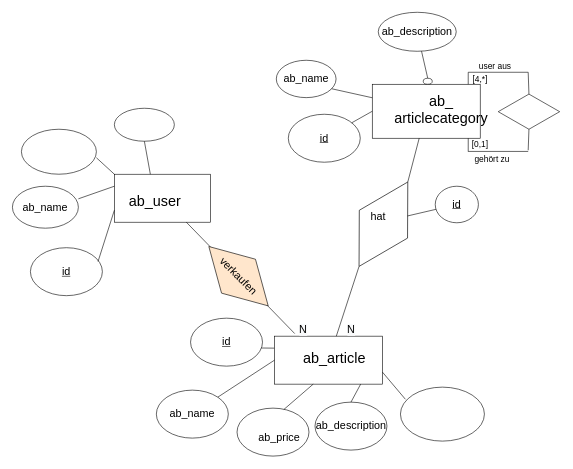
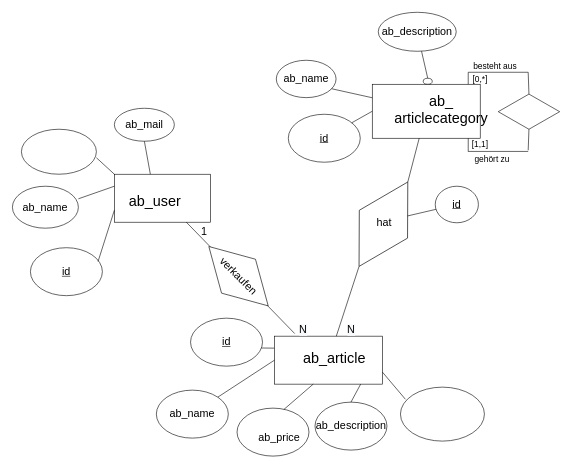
- <mxCell id="83" value="&lt;font style=&quot;font-size: 14px&quot;&gt;user aus&lt;/font&gt;" style="text;html=1;strokeColor=none;fillColor=none;align=center;verticalAlign=middle;whiteSpace=wrap;rounded=0;" vertex="1" parent="1"><mxGeometry x="780" y="100" width="90" height="20" as="geometry" /></mxCell>
+ <mxCell id="83" value="&lt;font style=&quot;font-size: 14px&quot;&gt;besteht aus&lt;/font&gt;" style="text;html=1;strokeColor=none;fillColor=none;align=center;verticalAlign=middle;whiteSpace=wrap;rounded=0;" vertex="1" parent="1"><mxGeometry x="780" y="100" width="90" height="20" as="geometry" /></mxCell>
- <mxCell id="78" value="&lt;font style=&quot;font-size: 14px&quot;&gt;[4,*]&lt;/font&gt;" style="text;html=1;strokeColor=none;fillColor=none;align=center;verticalAlign=middle;whiteSpace=wrap;rounded=0;" vertex="1" parent="1"><mxGeometry x="780" y="121.14" width="40" height="20" as="geometry" /></mxCell>
+ <mxCell id="78" value="&lt;font style=&quot;font-size: 14px&quot;&gt;[0,*]&lt;/font&gt;" style="text;html=1;strokeColor=none;fillColor=none;align=center;verticalAlign=middle;whiteSpace=wrap;rounded=0;" vertex="1" parent="1"><mxGeometry x="780" y="121.14" width="40" height="20" as="geometry" /></mxCell>
+ <mxCell id="49" value="&lt;font style=&quot;font-size: 18px&quot;&gt;ab_mail&lt;/font&gt;" style="text;html=1;strokeColor=none;fillColor=none;align=center;verticalAlign=middle;whiteSpace=wrap;rounded=0;" parent="47" vertex="1"><mxGeometry x="10" y="7.5" width="80" height="40" as="geometry" /></mxCell>
- <mxCell id="79" value="&lt;font style=&quot;font-size: 14px&quot;&gt;[0,1]&lt;/font&gt;" style="text;html=1;strokeColor=none;fillColor=none;align=center;verticalAlign=middle;whiteSpace=wrap;rounded=0;" vertex="1" parent="1"><mxGeometry x="780" y="230" width="40" height="20" as="geometry" /></mxCell>
+ <mxCell id="79" value="&lt;font style=&quot;font-size: 14px&quot;&gt;[1,1]&lt;/font&gt;" style="text;html=1;strokeColor=none;fillColor=none;align=center;verticalAlign=middle;whiteSpace=wrap;rounded=0;" vertex="1" parent="1"><mxGeometry x="780" y="230" width="40" height="20" as="geometry" /></mxCell>
- <mxCell id="68" value="&lt;font style=&quot;font-size: 18px&quot;&gt;hat&lt;/font&gt;" style="text;html=1;strokeColor=none;fillColor=none;align=center;verticalAlign=middle;whiteSpace=wrap;rounded=0;" vertex="1" parent="1"><mxGeometry x="610" y="350" width="40" height="20" as="geometry" /></mxCell>
+ <mxCell id="68" value="&lt;font style=&quot;font-size: 18px&quot;&gt;hat&lt;/font&gt;" style="text;html=1;strokeColor=none;fillColor=none;align=center;verticalAlign=middle;whiteSpace=wrap;rounded=0;" vertex="1" parent="1"><mxGeometry x="620" y="360" width="40" height="20" as="geometry" /></mxCell>
+ <mxCell id="63" value="&lt;font style=&quot;font-size: 18px&quot;&gt;1&lt;/font&gt;" style="text;html=1;strokeColor=none;fillColor=none;align=center;verticalAlign=middle;whiteSpace=wrap;rounded=0;" vertex="1" parent="1"><mxGeometry x="320" y="375" width="40" height="20" as="geometry" /></mxCell>
- <mxCell id="62" value="&lt;font style=&quot;font-size: 18px&quot;&gt;verkaufen&lt;/font&gt;" style="rhombus;whiteSpace=wrap;html=1;rotation=45;fillColor=#ffe6cc;" vertex="1" parent="1"><mxGeometry x="327" y="420" width="140" height="80" as="geometry" /></mxCell>
+ <mxCell id="62" value="&lt;font style=&quot;font-size: 18px&quot;&gt;verkaufen&lt;/font&gt;" style="rhombus;whiteSpace=wrap;html=1;rotation=45;" vertex="1" parent="1"><mxGeometry x="327" y="420" width="140" height="80" as="geometry" /></mxCell>
